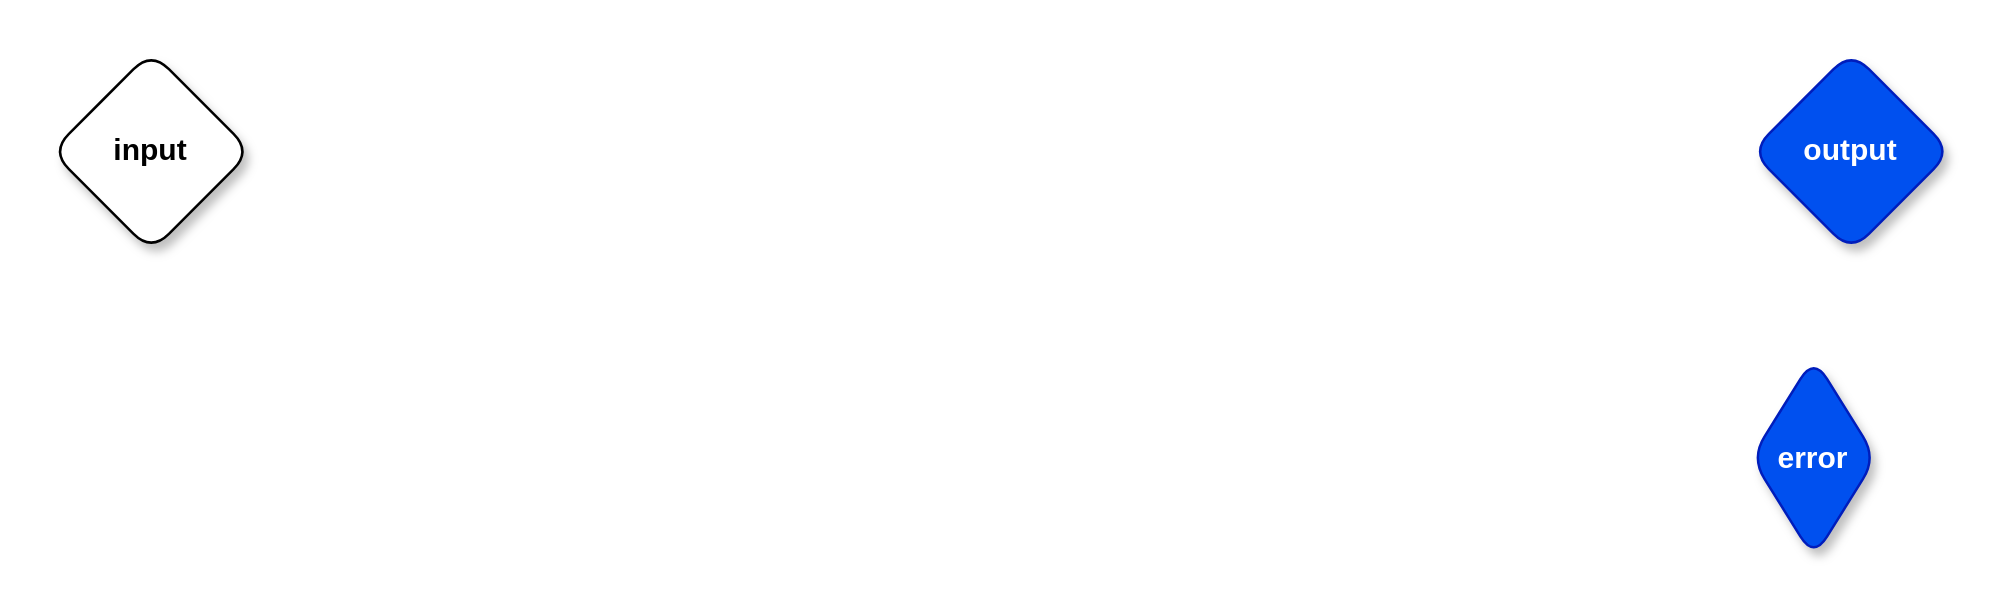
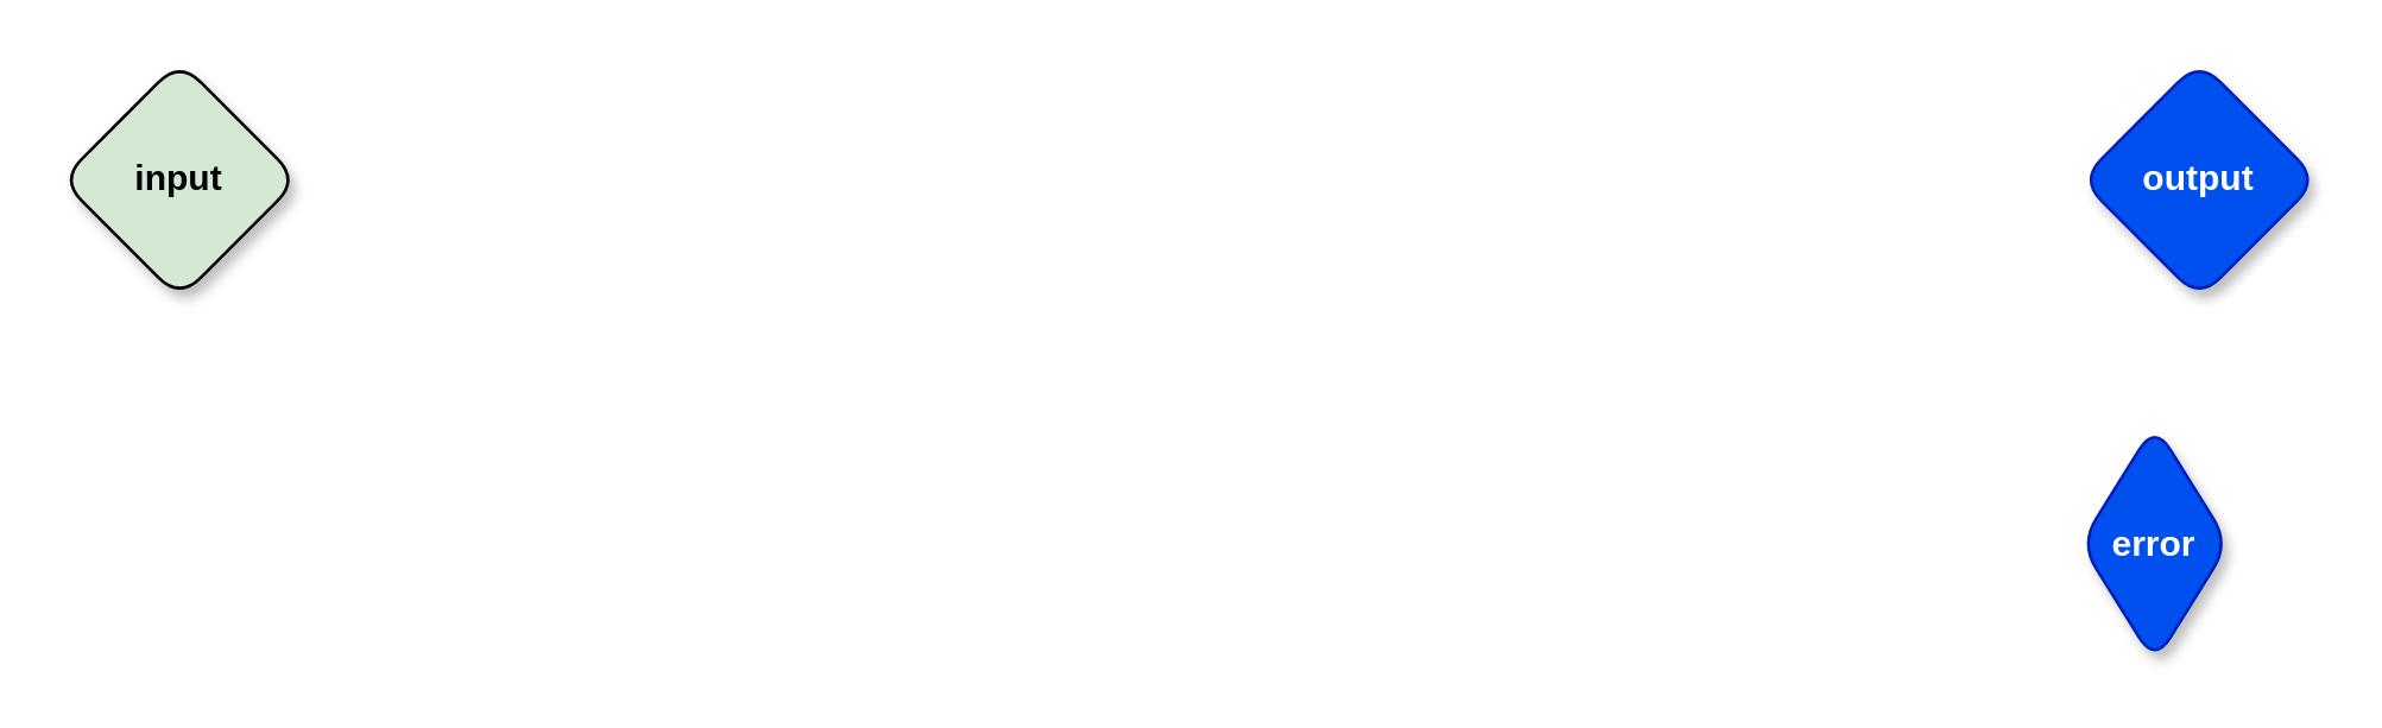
- <mxCell id="2" value="input" style="rhombus;whiteSpace=wrap;html=1;rounded=1;fontStyle=1;glass=0;sketch=0;fontSize=12;points=[[0,0.5,0,0,0],[0.5,0,0,0,0],[0.5,1,0,0,0],[1,0.5,0,0,0]];shadow=1;fontFamily=Helvetica;fontColor=default;" parent="1" vertex="1"><mxGeometry x="20" y="20" width="80" height="80" as="geometry" /></mxCell>
+ <mxCell id="2" value="input" style="rhombus;whiteSpace=wrap;html=1;rounded=1;fontStyle=1;glass=0;sketch=0;fontSize=12;points=[[0,0.5,0,0,0],[0.5,0,0,0,0],[0.5,1,0,0,0],[1,0.5,0,0,0]];shadow=1;fontFamily=Helvetica;fontColor=default;fillColor=#d5e8d4;" parent="1" vertex="1"><mxGeometry x="20" y="20" width="80" height="80" as="geometry" /></mxCell>
